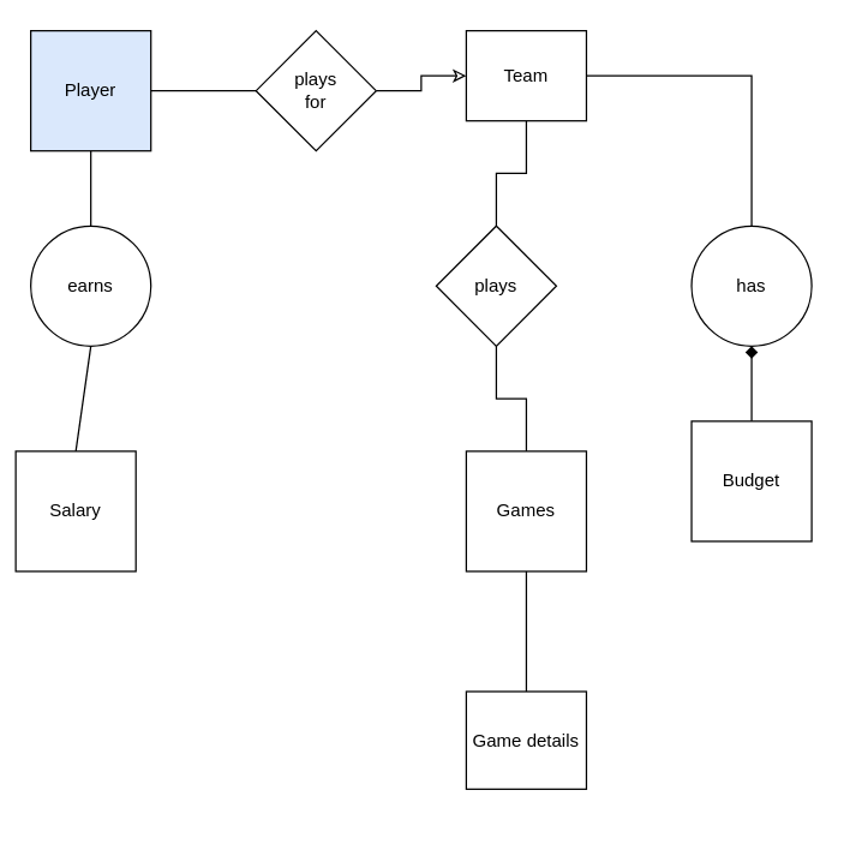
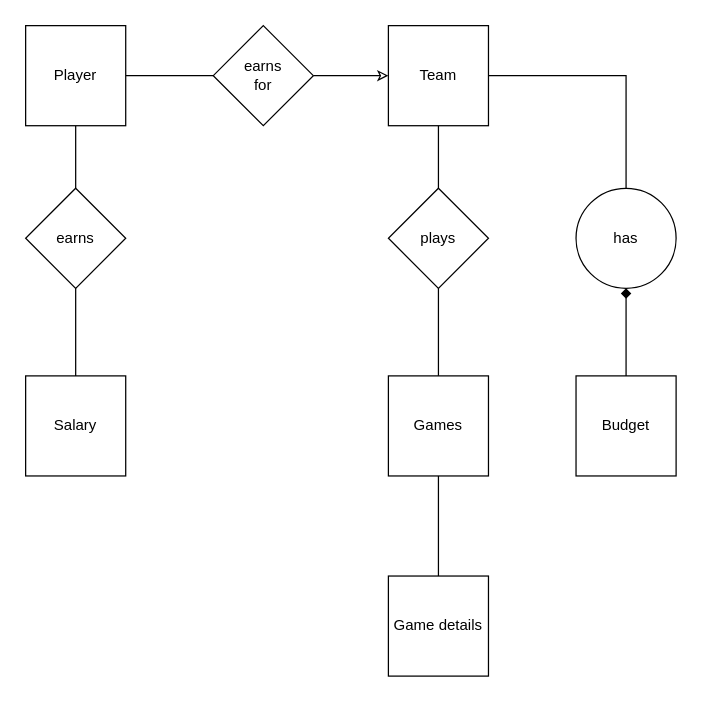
- <mxCell id="10" value="Team" style="whiteSpace=wrap;html=1;aspect=fixed;" parent="1" vertex="1"><mxGeometry x="310" y="20" width="80" height="60" as="geometry" /></mxCell>
+ <mxCell id="10" value="Team" style="whiteSpace=wrap;html=1;aspect=fixed;" parent="1" vertex="1"><mxGeometry x="310" y="20" width="80" height="80" as="geometry" /></mxCell>
- <mxCell id="4" value="Player" style="whiteSpace=wrap;html=1;aspect=fixed;fillColor=#dae8fc;" parent="1" vertex="1"><mxGeometry x="20" y="20" width="80" height="80" as="geometry" /></mxCell>
+ <mxCell id="4" value="Player" style="whiteSpace=wrap;html=1;aspect=fixed;" parent="1" vertex="1"><mxGeometry x="20" y="20" width="80" height="80" as="geometry" /></mxCell>
- <mxCell id="14" value="plays&lt;br&gt;for" style="rhombus;whiteSpace=wrap;html=1;" parent="1" vertex="1"><mxGeometry x="170" y="20" width="80" height="80" as="geometry" /></mxCell>
+ <mxCell id="14" value="earns&lt;br&gt;for" style="rhombus;whiteSpace=wrap;html=1;" parent="1" vertex="1"><mxGeometry x="170" y="20" width="80" height="80" as="geometry" /></mxCell>
- <mxCell id="6" value="earns" style="ellipse;whiteSpace=wrap;html=1;" parent="1" vertex="1"><mxGeometry x="20" y="150" width="80" height="80" as="geometry" /></mxCell>
+ <mxCell id="6" value="earns" style="rhombus;whiteSpace=wrap;html=1;" parent="1" vertex="1"><mxGeometry x="20" y="150" width="80" height="80" as="geometry" /></mxCell>
- <mxCell id="17" value="plays" style="rhombus;whiteSpace=wrap;html=1;" vertex="1" parent="1"><mxGeometry x="290" y="150" width="80" height="80" as="geometry" /></mxCell>
+ <mxCell id="17" value="plays" style="rhombus;whiteSpace=wrap;html=1;" vertex="1" parent="1"><mxGeometry x="310" y="150" width="80" height="80" as="geometry" /></mxCell>
- <mxCell id="12" value="Budget" style="whiteSpace=wrap;html=1;aspect=fixed;" parent="1" vertex="1"><mxGeometry x="460" y="280" width="80" height="80" as="geometry" /></mxCell>
+ <mxCell id="12" value="Budget" style="whiteSpace=wrap;html=1;aspect=fixed;" parent="1" vertex="1"><mxGeometry x="460" y="300" width="80" height="80" as="geometry" /></mxCell>
- <mxCell id="7" value="Salary" style="whiteSpace=wrap;html=1;aspect=fixed;" parent="1" vertex="1"><mxGeometry x="10" y="300" width="80" height="80" as="geometry" /></mxCell>
+ <mxCell id="7" value="Salary" style="whiteSpace=wrap;html=1;aspect=fixed;" parent="1" vertex="1"><mxGeometry x="20" y="300" width="80" height="80" as="geometry" /></mxCell>
- <mxCell id="5" value="Game details" style="whiteSpace=wrap;html=1;aspect=fixed;" parent="1" vertex="1"><mxGeometry x="310" y="460" width="80" height="65" as="geometry" /></mxCell>
+ <mxCell id="5" value="Game details" style="whiteSpace=wrap;html=1;aspect=fixed;" parent="1" vertex="1"><mxGeometry x="310" y="460" width="80" height="80" as="geometry" /></mxCell>
